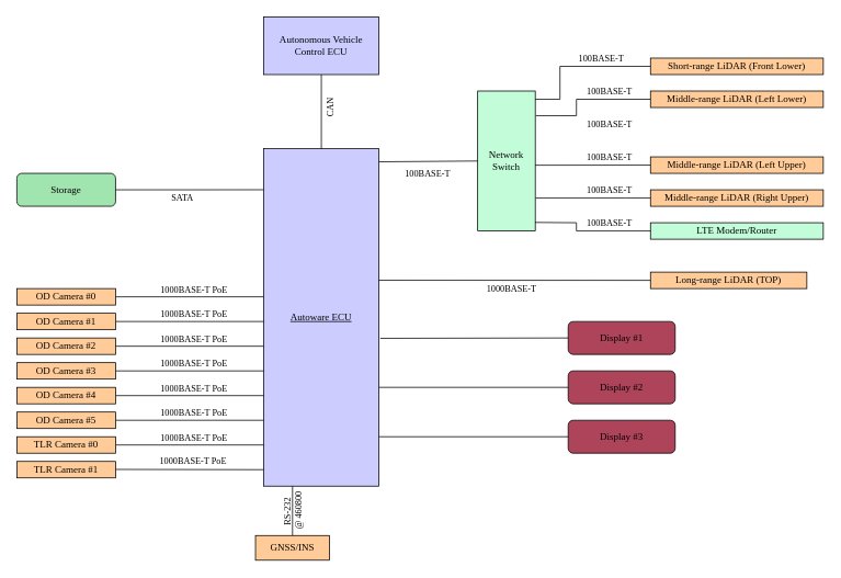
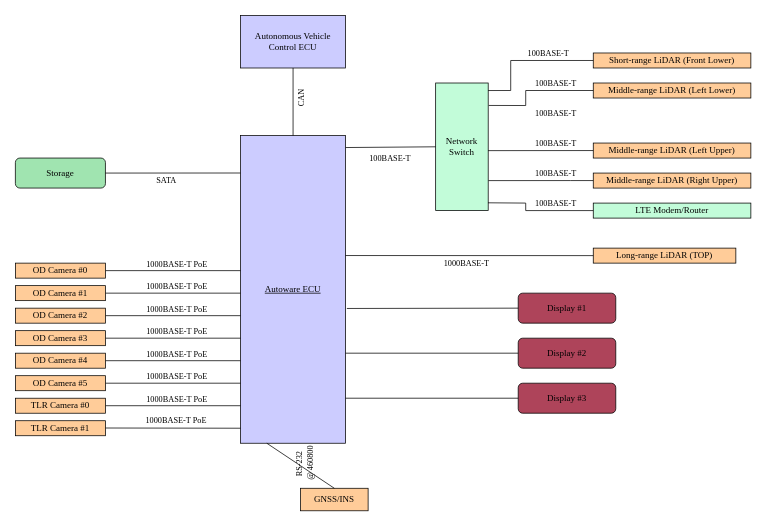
- <mxCell id="27" value="GNSS/INS" style="rounded=0;whiteSpace=wrap;html=1;fillColor=#FFCC99;fontFamily=Prompt;fontSource=https%3A%2F%2Ffonts.googleapis.com%2Fcss%3Ffamily%3DPrompt;" vertex="1" parent="1"><mxGeometry x="310" y="650" width="90" height="30" as="geometry" /></mxCell>
+ <mxCell id="27" value="GNSS/INS" style="rounded=0;whiteSpace=wrap;html=1;fillColor=#FFCC99;fontFamily=Prompt;fontSource=https%3A%2F%2Ffonts.googleapis.com%2Fcss%3Ffamily%3DPrompt;" vertex="1" parent="1"><mxGeometry x="400" y="650" width="90" height="30" as="geometry" /></mxCell>
